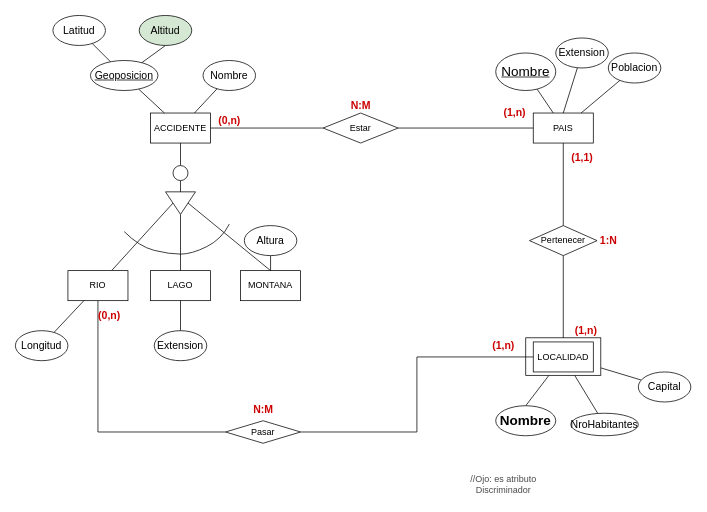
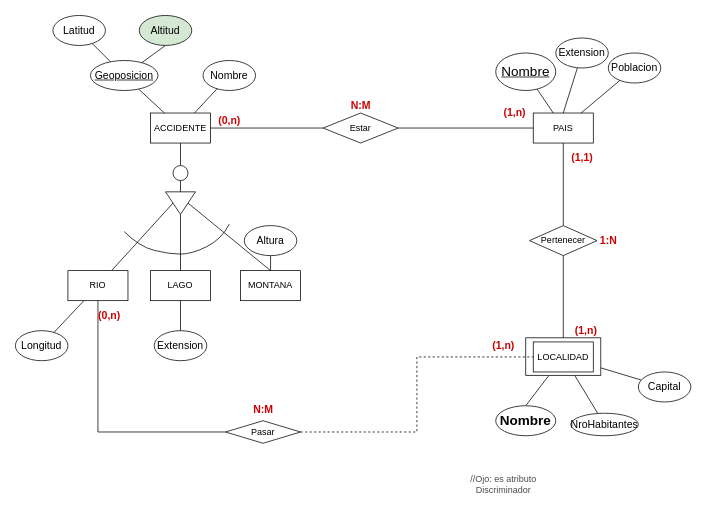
- <mxCell id="51" style="edgeStyle=orthogonalEdgeStyle;rounded=0;orthogonalLoop=1;jettySize=auto;html=1;entryX=0;entryY=0.5;entryDx=0;entryDy=0;endArrow=none;endFill=0;" edge="1" parent="1" source="52" target="46"><mxGeometry relative="1" as="geometry" /></mxCell>
+ <mxCell id="51" style="edgeStyle=orthogonalEdgeStyle;rounded=0;orthogonalLoop=1;jettySize=auto;html=1;entryX=0;entryY=0.5;entryDx=0;entryDy=0;endArrow=none;endFill=0;dashed=1;" edge="1" parent="1" source="52" target="46"><mxGeometry relative="1" as="geometry" /></mxCell>
